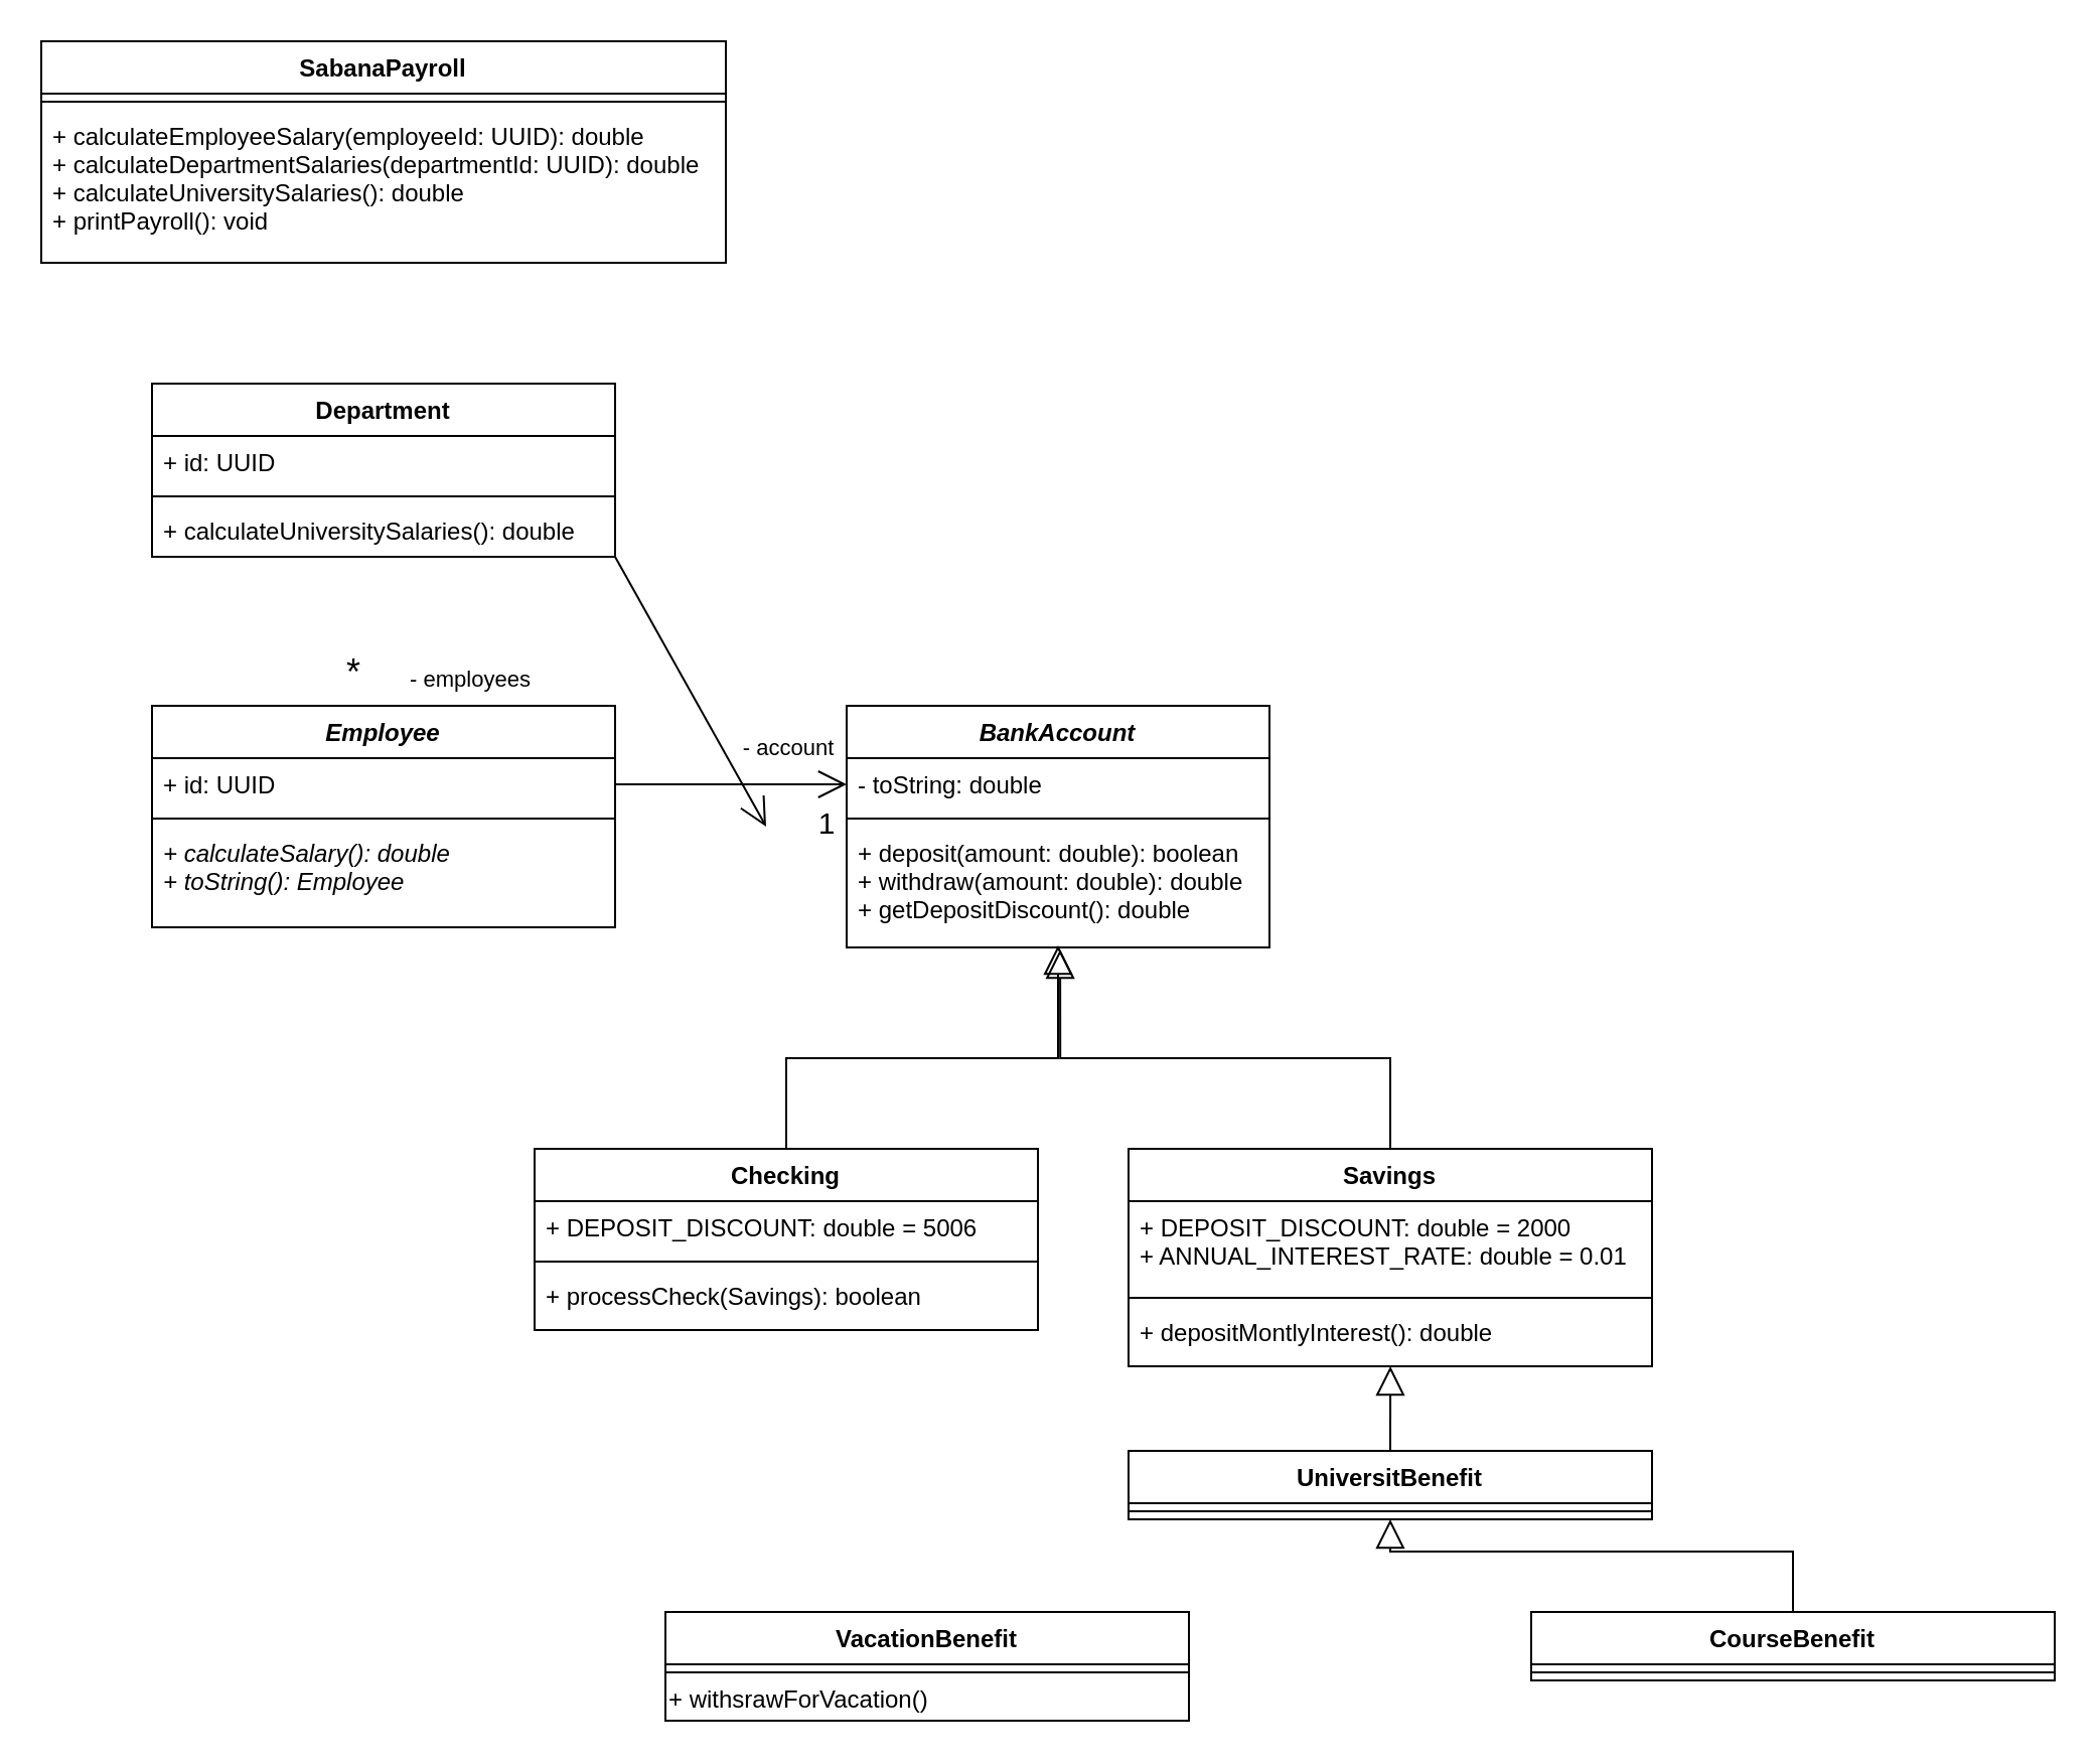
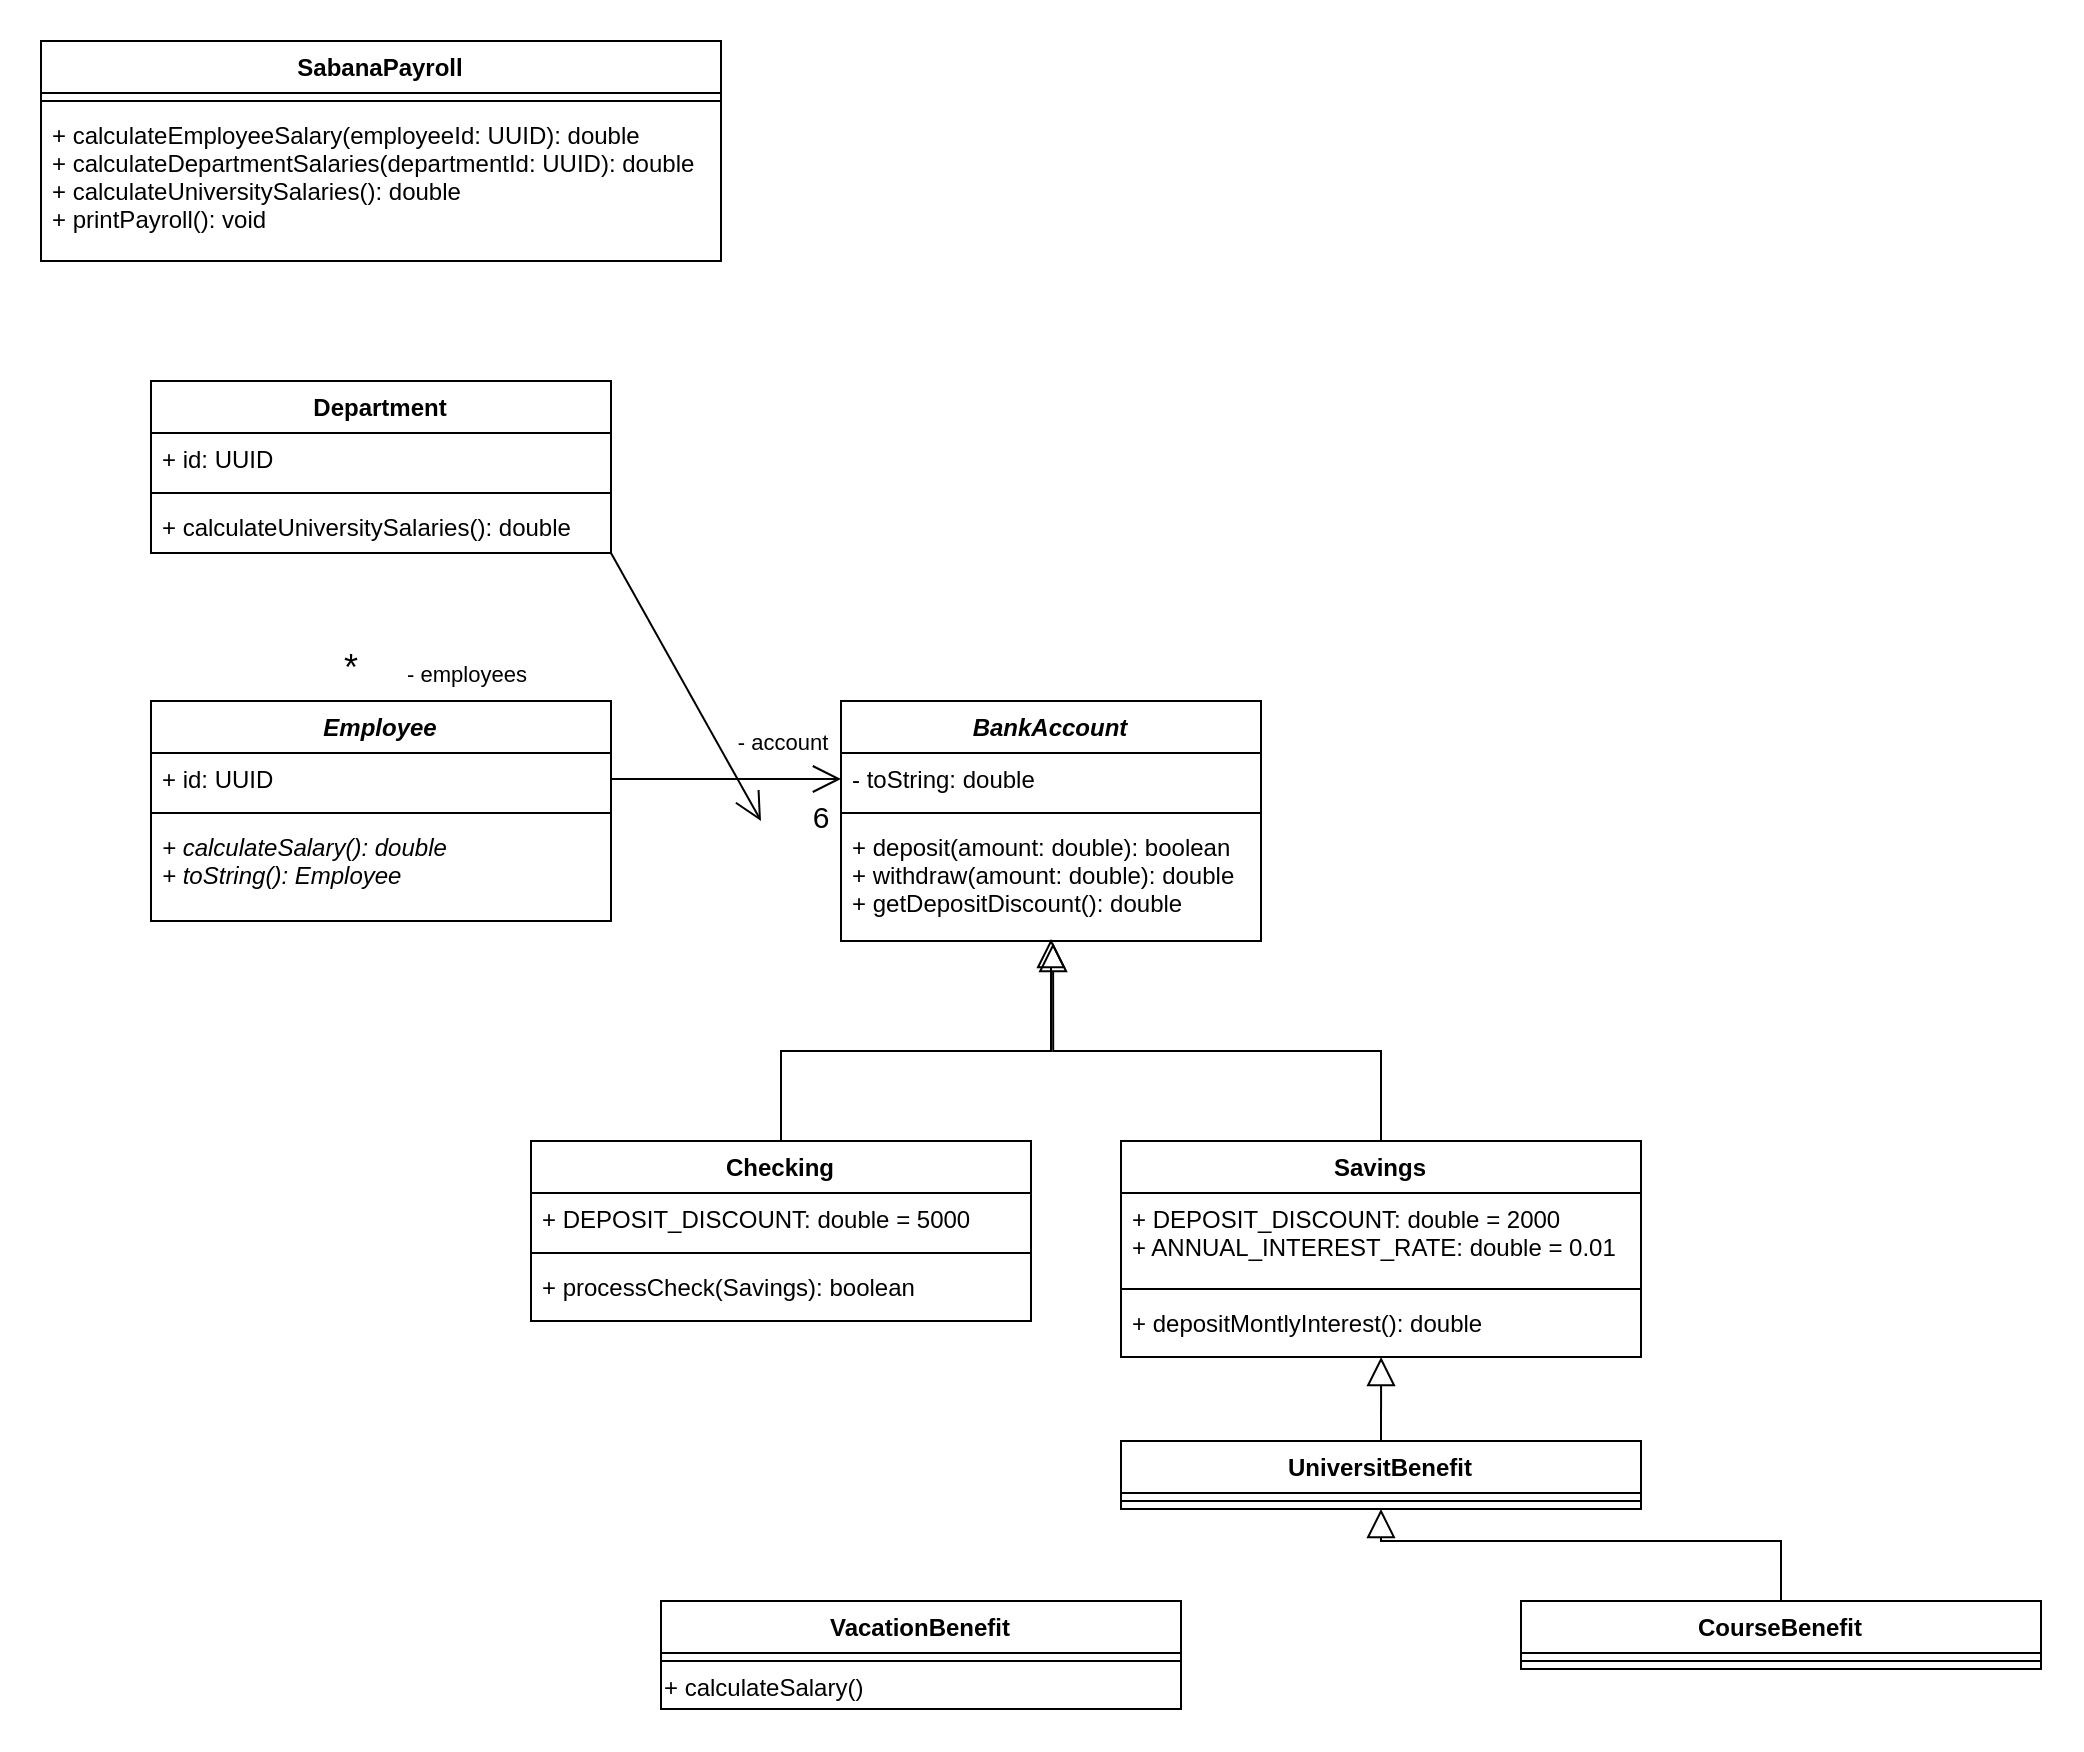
- <mxCell id="32" value="1" style="edgeLabel;html=1;align=center;verticalAlign=middle;resizable=0;points=[];fontSize=15;" parent="1" vertex="1" connectable="0"><mxGeometry x="380" y="410" as="geometry"><mxPoint x="29" y="-3" as="offset" /></mxGeometry></mxCell>
+ <mxCell id="32" value="6" style="edgeLabel;html=1;align=center;verticalAlign=middle;resizable=0;points=[];fontSize=15;" parent="1" vertex="1" connectable="0"><mxGeometry x="380" y="410" as="geometry"><mxPoint x="29" y="-3" as="offset" /></mxGeometry></mxCell>
- <mxCell id="22" value="+ DEPOSIT_DISCOUNT: double = 5006" style="text;strokeColor=none;fillColor=none;align=left;verticalAlign=top;spacingLeft=4;spacingRight=4;overflow=hidden;rotatable=0;points=[[0,0.5],[1,0.5]];portConstraint=eastwest;" parent="21" vertex="1"><mxGeometry y="26" width="250" height="26" as="geometry" /></mxCell>
+ <mxCell id="22" value="+ DEPOSIT_DISCOUNT: double = 5000" style="text;strokeColor=none;fillColor=none;align=left;verticalAlign=top;spacingLeft=4;spacingRight=4;overflow=hidden;rotatable=0;points=[[0,0.5],[1,0.5]];portConstraint=eastwest;" parent="21" vertex="1"><mxGeometry y="26" width="250" height="26" as="geometry" /></mxCell>
- <mxCell id="38" value="+ withsrawForVacation()" style="text;html=1;align=left;verticalAlign=middle;resizable=0;points=[];autosize=1;" vertex="1" parent="36"><mxGeometry y="34" width="260" height="20" as="geometry" /></mxCell>
+ <mxCell id="38" value="+ calculateSalary()" style="text;html=1;align=left;verticalAlign=middle;resizable=0;points=[];autosize=1;" vertex="1" parent="36"><mxGeometry y="34" width="260" height="20" as="geometry" /></mxCell>
